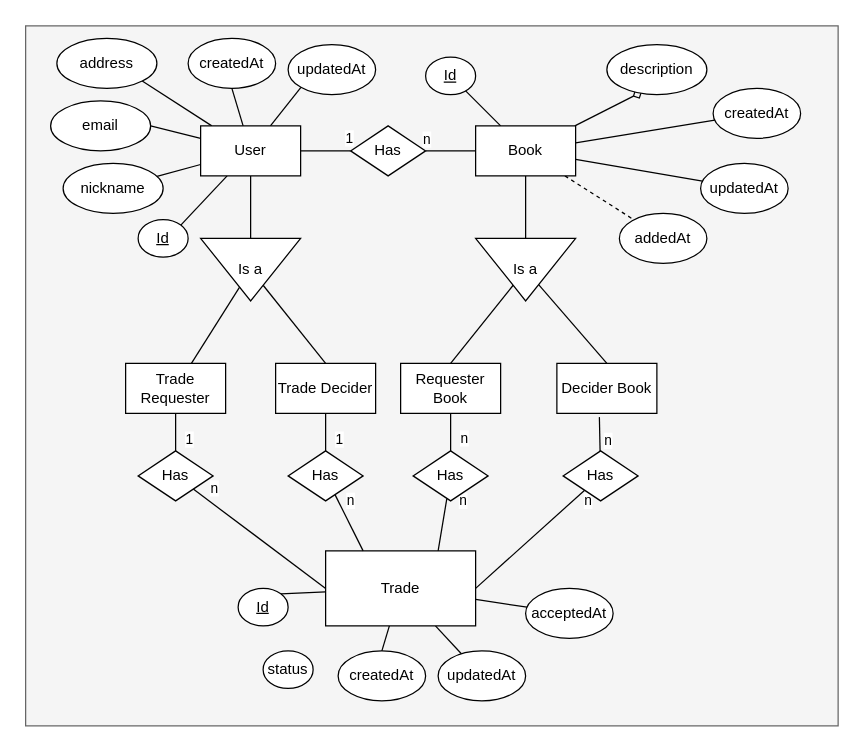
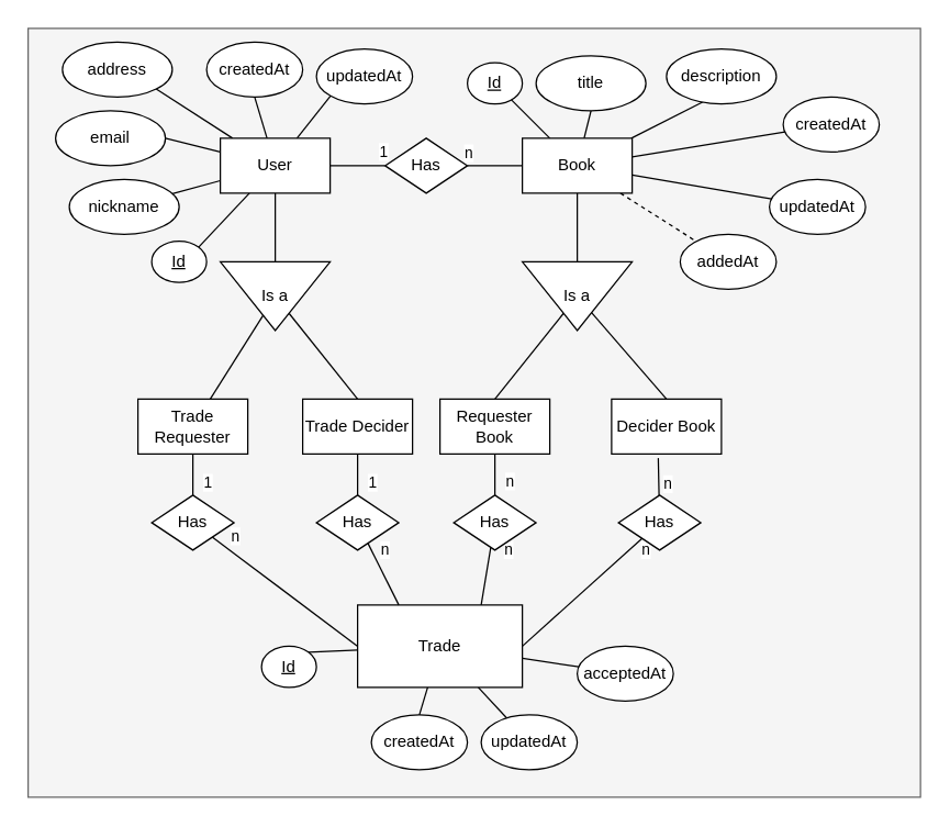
+ <mxCell id="63" value="title" style="ellipse;whiteSpace=wrap;html=1;" vertex="1" parent="1"><mxGeometry x="390" y="40" width="80" height="40" as="geometry" /></mxCell>
- <mxCell id="21" style="edgeStyle=none;html=1;entryX=0.352;entryY=0.942;entryDx=0;entryDy=0;entryPerimeter=0;endArrow=diamond;endFill=0;" edge="1" parent="1" source="25" target="64"><mxGeometry relative="1" as="geometry" /></mxCell>
+ <mxCell id="21" style="edgeStyle=none;html=1;entryX=0.352;entryY=0.942;entryDx=0;entryDy=0;entryPerimeter=0;endArrow=none;endFill=0;" edge="1" parent="1" source="25" target="64"><mxGeometry relative="1" as="geometry" /></mxCell>
+ <mxCell id="20" style="edgeStyle=none;html=1;entryX=0.5;entryY=1;entryDx=0;entryDy=0;endArrow=none;endFill=0;" edge="1" parent="1" source="25" target="63"><mxGeometry relative="1" as="geometry" /></mxCell>
- <mxCell id="66" value="status" style="ellipse;whiteSpace=wrap;html=1;" vertex="1" parent="1"><mxGeometry x="210" y="520" width="40" height="30" as="geometry" /></mxCell>
